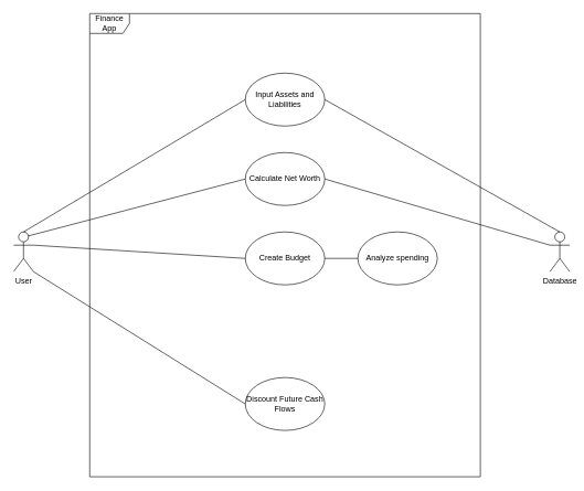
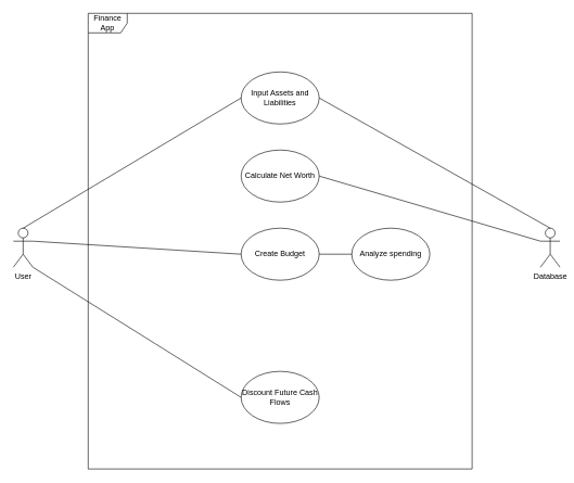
- <mxCell id="13" value="" style="endArrow=none;html=1;entryX=0;entryY=0.5;entryDx=0;entryDy=0;exitX=0.75;exitY=0.1;exitDx=0;exitDy=0;exitPerimeter=0;" edge="1" parent="1" source="3" target="8"><mxGeometry width="50" height="50" relative="1" as="geometry"><mxPoint x="-50" y="120" as="sourcePoint" /><mxPoint x="270" y="320" as="targetPoint" /></mxGeometry></mxCell>
